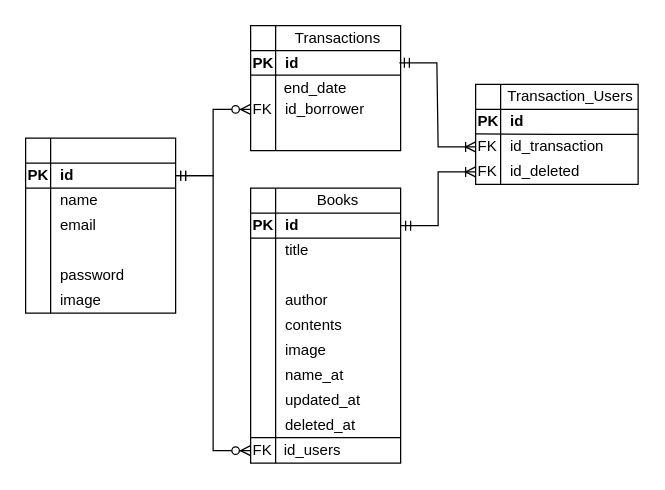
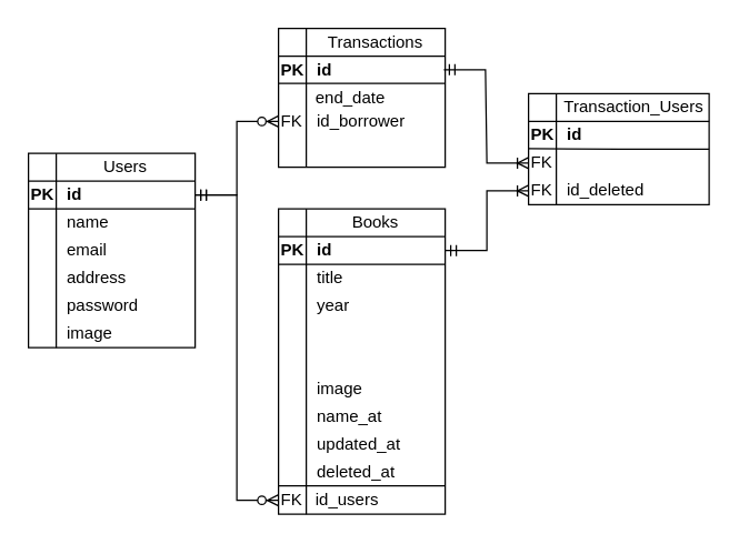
- <mxCell id="43" value="&lt;div&gt;id_transaction&lt;br&gt;&lt;/div&gt;" style="text;html=1;strokeColor=none;fillColor=none;align=left;verticalAlign=middle;whiteSpace=wrap;rounded=0;" vertex="1" parent="1"><mxGeometry x="406" y="107" width="94" height="20" as="geometry" /></mxCell>
+ <mxCell id="3" value="Users" style="text;html=1;strokeColor=none;fillColor=none;align=center;verticalAlign=middle;whiteSpace=wrap;rounded=0;" parent="1" vertex="1"><mxGeometry x="40" y="110" width="100" height="20" as="geometry" /></mxCell>
+ <mxCell id="12" value="address" style="text;html=1;strokeColor=none;fillColor=none;align=left;verticalAlign=middle;whiteSpace=wrap;rounded=0;" parent="1" vertex="1"><mxGeometry x="46" y="190" width="94" height="20" as="geometry" /></mxCell>
+ <mxCell id="17" value="year" style="text;html=1;strokeColor=none;fillColor=none;align=left;verticalAlign=middle;whiteSpace=wrap;rounded=0;" parent="1" vertex="1"><mxGeometry x="226" y="210" width="94" height="20" as="geometry" /></mxCell>
- <mxCell id="15" value="author" style="text;html=1;strokeColor=none;fillColor=none;align=left;verticalAlign=middle;whiteSpace=wrap;rounded=0;" parent="1" vertex="1"><mxGeometry x="226" y="230" width="94" height="20" as="geometry" /></mxCell>
- <mxCell id="21" value="contents" style="text;html=1;strokeColor=none;fillColor=none;align=left;verticalAlign=middle;whiteSpace=wrap;rounded=0;" parent="1" vertex="1"><mxGeometry x="226" y="250" width="94" height="20" as="geometry" /></mxCell>
